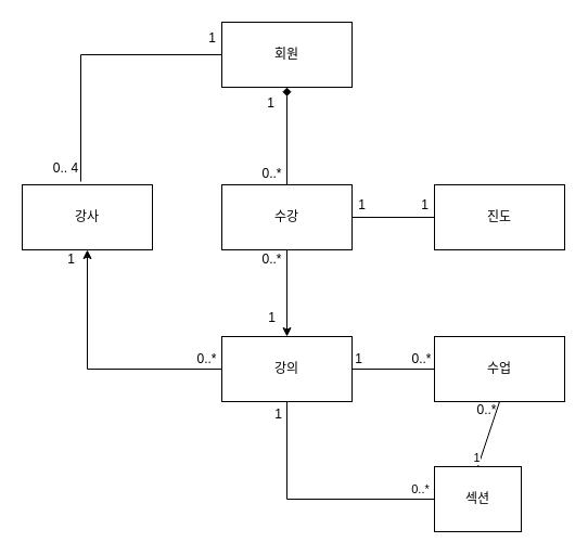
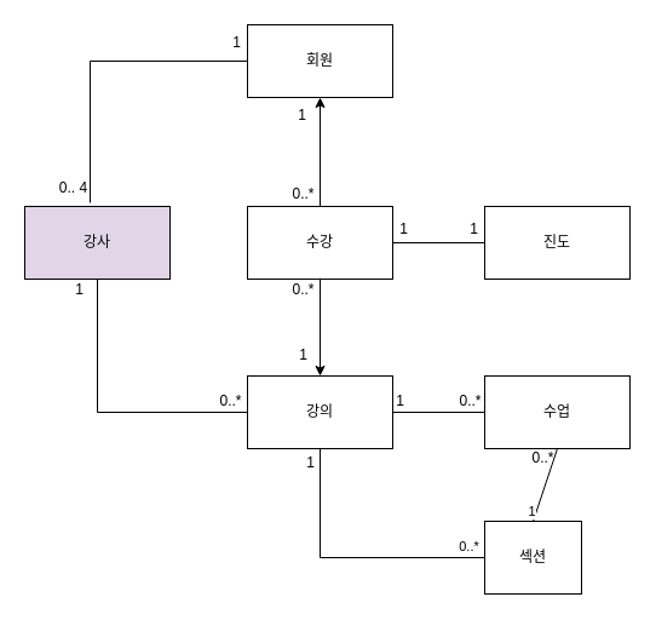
- <mxCell id="9" value="" style="endArrow=diamond;html=1;rounded=0;entryX=0.5;entryY=1;entryDx=0;entryDy=0;exitX=0.5;exitY=0;exitDx=0;exitDy=0;" edge="1" parent="1" source="4" target="2"><mxGeometry width="50" height="50" relative="1" as="geometry"><mxPoint x="240" y="330" as="sourcePoint" /><mxPoint x="290" y="280" as="targetPoint" /></mxGeometry></mxCell>
+ <mxCell id="9" value="" style="endArrow=classic;html=1;rounded=0;entryX=0.5;entryY=1;entryDx=0;entryDy=0;exitX=0.5;exitY=0;exitDx=0;exitDy=0;" edge="1" parent="1" source="4" target="2"><mxGeometry width="50" height="50" relative="1" as="geometry"><mxPoint x="240" y="330" as="sourcePoint" /><mxPoint x="290" y="280" as="targetPoint" /></mxGeometry></mxCell>
- <mxCell id="3" value="강사" style="rounded=0;whiteSpace=wrap;html=1;" vertex="1" parent="1"><mxGeometry x="20" y="170" width="120" height="60" as="geometry" /></mxCell>
+ <mxCell id="3" value="강사" style="rounded=0;whiteSpace=wrap;html=1;fillColor=#e1d5e7;" vertex="1" parent="1"><mxGeometry x="20" y="170" width="120" height="60" as="geometry" /></mxCell>
- <mxCell id="11" value="" style="endArrow=classic;html=1;rounded=0;entryX=0.5;entryY=1;entryDx=0;entryDy=0;exitX=0;exitY=0.5;exitDx=0;exitDy=0;" edge="1" parent="1" source="5" target="3"><mxGeometry width="50" height="50" relative="1" as="geometry"><mxPoint x="240" y="330" as="sourcePoint" /><mxPoint x="290" y="280" as="targetPoint" /><Array as="points"><mxPoint x="80" y="340" /></Array></mxGeometry></mxCell>
+ <mxCell id="11" value="" style="endArrow=none;html=1;rounded=0;entryX=0.5;entryY=1;entryDx=0;entryDy=0;exitX=0;exitY=0.5;exitDx=0;exitDy=0;" edge="1" parent="1" source="5" target="3"><mxGeometry width="50" height="50" relative="1" as="geometry"><mxPoint x="240" y="330" as="sourcePoint" /><mxPoint x="290" y="280" as="targetPoint" /><Array as="points"><mxPoint x="80" y="340" /></Array></mxGeometry></mxCell>
